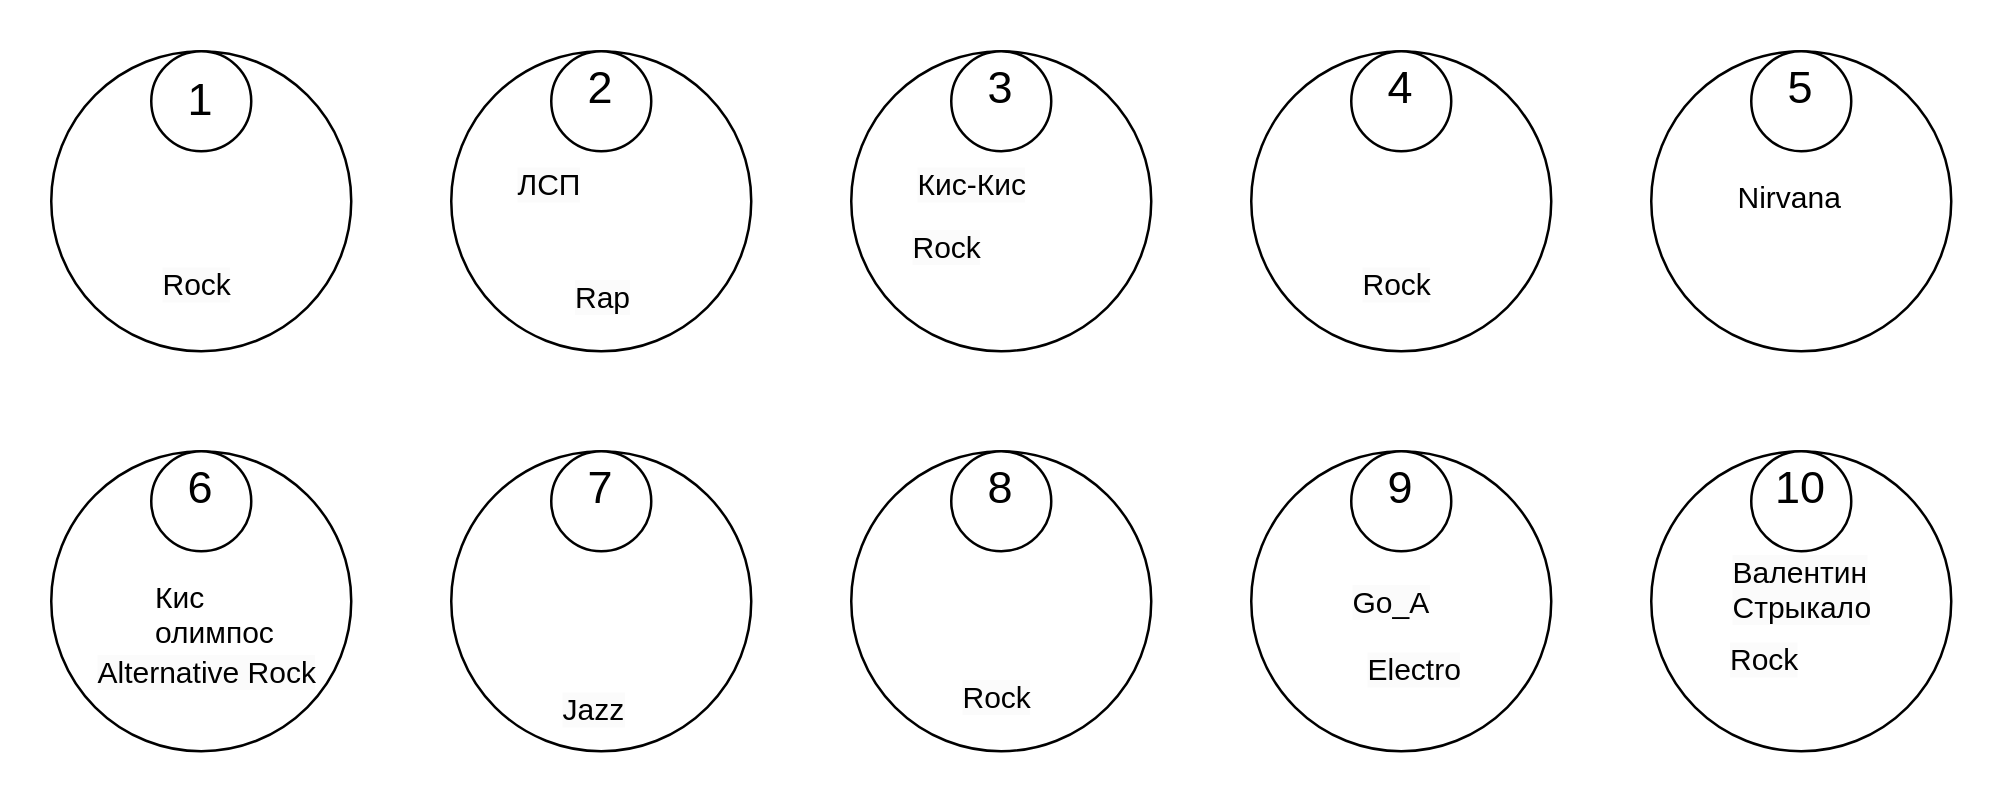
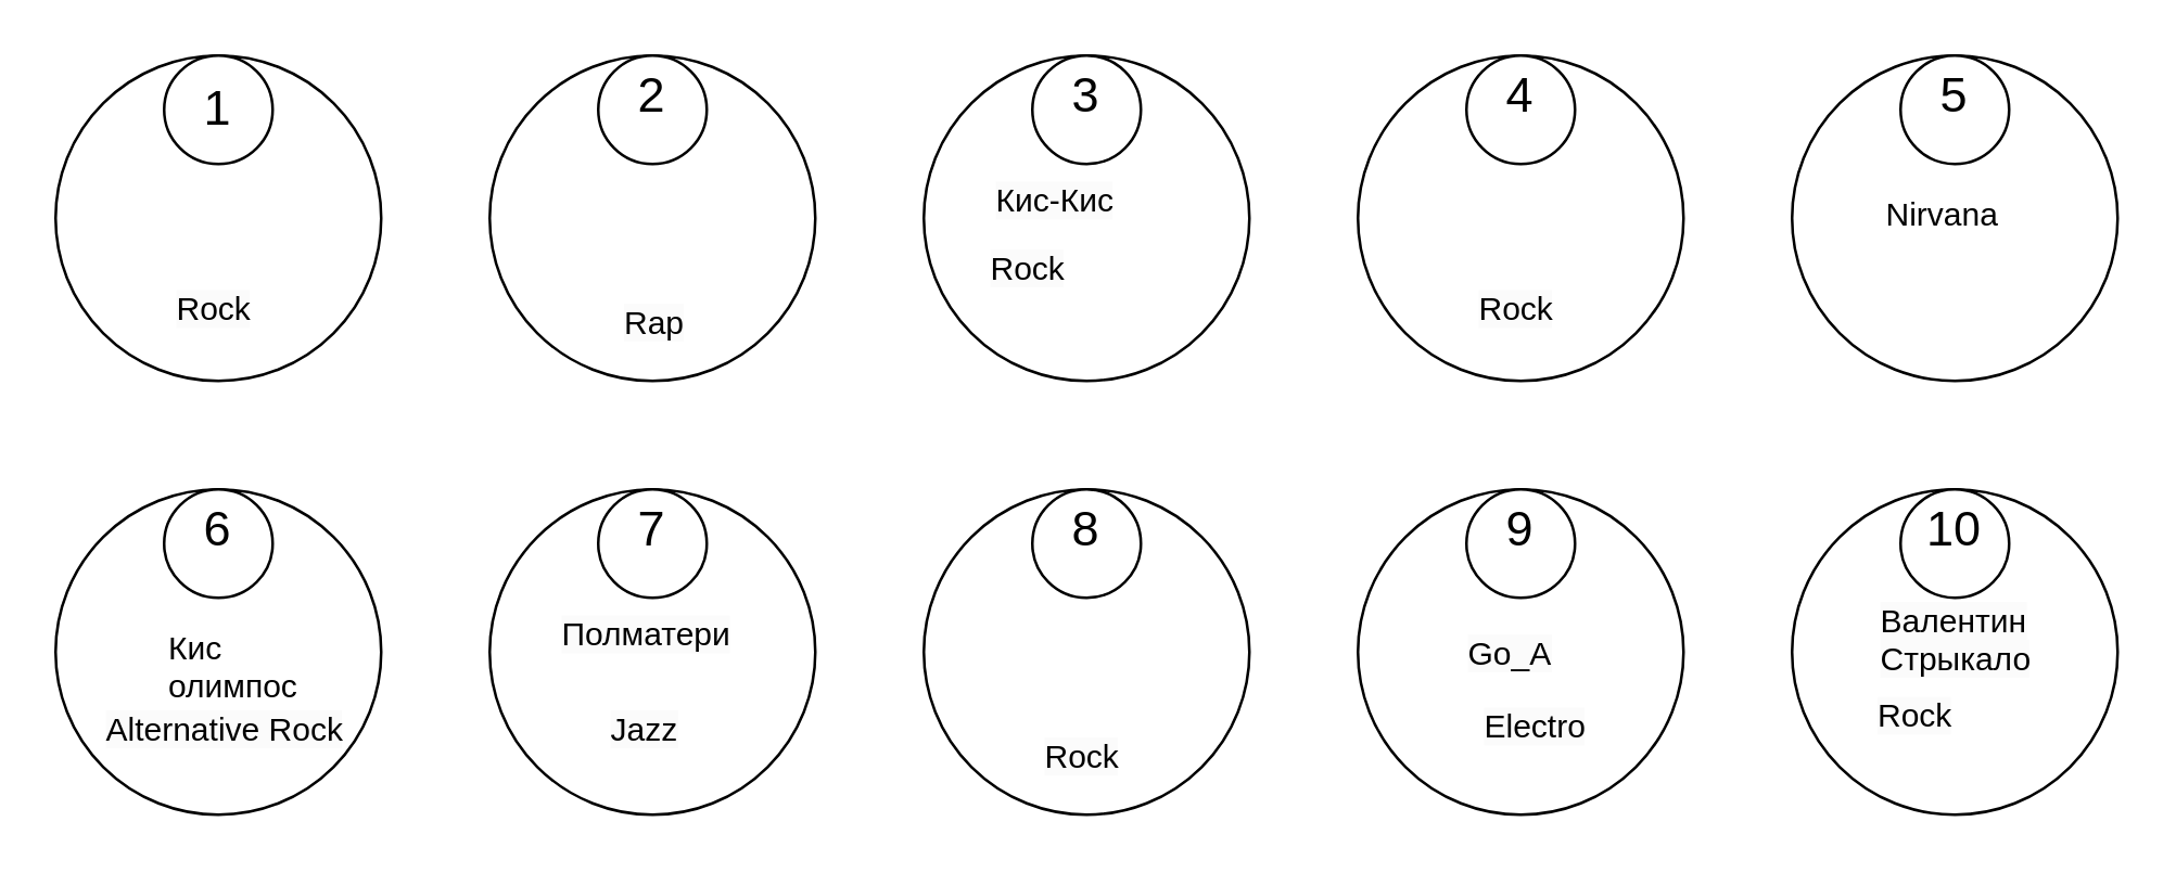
- <mxCell id="33" value="&lt;span style=&quot;color: rgb(0, 0, 0); font-family: Helvetica; font-size: 12px; font-style: normal; font-variant-ligatures: normal; font-variant-caps: normal; font-weight: 400; letter-spacing: normal; orphans: 2; text-align: left; text-indent: 0px; text-transform: none; widows: 2; word-spacing: 0px; -webkit-text-stroke-width: 0px; background-color: rgb(251, 251, 251); text-decoration-thickness: initial; text-decoration-style: initial; text-decoration-color: initial; float: none; display: inline !important;&quot;&gt;ЛСП&lt;/span&gt;" style="text;whiteSpace=wrap;html=1;" parent="1" vertex="1"><mxGeometry x="205" y="60" width="75" height="30" as="geometry" /></mxCell>
+ <mxCell id="37" value="&lt;span style=&quot;color: rgb(0, 0, 0); font-family: Helvetica; font-size: 12px; font-style: normal; font-variant-ligatures: normal; font-variant-caps: normal; font-weight: 400; letter-spacing: normal; orphans: 2; text-align: left; text-indent: 0px; text-transform: none; widows: 2; word-spacing: 0px; -webkit-text-stroke-width: 0px; background-color: rgb(251, 251, 251); text-decoration-thickness: initial; text-decoration-style: initial; text-decoration-color: initial; float: none; display: inline !important;&quot;&gt;Полматери&lt;/span&gt;" style="text;whiteSpace=wrap;html=1;" parent="1" vertex="1"><mxGeometry x="205" y="220" width="70" height="30" as="geometry" /></mxCell>
- <mxCell id="38" value="&lt;span style=&quot;color: rgb(0, 0, 0); font-family: Helvetica; font-size: 12px; font-style: normal; font-variant-ligatures: normal; font-variant-caps: normal; font-weight: 400; letter-spacing: normal; orphans: 2; text-align: left; text-indent: 0px; text-transform: none; widows: 2; word-spacing: 0px; -webkit-text-stroke-width: 0px; background-color: rgb(251, 251, 251); text-decoration-thickness: initial; text-decoration-style: initial; text-decoration-color: initial; float: none; display: inline !important;&quot;&gt;Jazz&lt;/span&gt;" style="text;whiteSpace=wrap;html=1;" parent="1" vertex="1"><mxGeometry x="222.5" y="270" width="35" height="20" as="geometry" /></mxCell>
+ <mxCell id="38" value="&lt;span style=&quot;color: rgb(0, 0, 0); font-family: Helvetica; font-size: 12px; font-style: normal; font-variant-ligatures: normal; font-variant-caps: normal; font-weight: 400; letter-spacing: normal; orphans: 2; text-align: left; text-indent: 0px; text-transform: none; widows: 2; word-spacing: 0px; -webkit-text-stroke-width: 0px; background-color: rgb(251, 251, 251); text-decoration-thickness: initial; text-decoration-style: initial; text-decoration-color: initial; float: none; display: inline !important;&quot;&gt;Jazz&lt;/span&gt;" style="text;whiteSpace=wrap;html=1;" parent="1" vertex="1"><mxGeometry x="222.5" y="255" width="35" height="20" as="geometry" /></mxCell>
